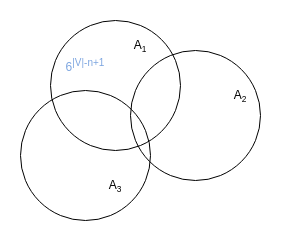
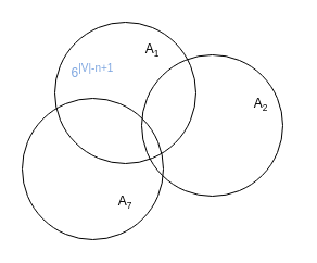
- <mxCell id="7" value="A&lt;span style=&quot;font-size: 10px&quot;&gt;&lt;sub&gt;3&lt;/sub&gt;&lt;/span&gt;" style="text;html=1;strokeColor=none;fillColor=none;align=center;verticalAlign=middle;whiteSpace=wrap;rounded=0;" vertex="1" parent="1"><mxGeometry x="85" y="170" width="60" height="30" as="geometry" /></mxCell>
+ <mxCell id="7" value="A&lt;span style=&quot;font-size: 10px&quot;&gt;&lt;sub&gt;7&lt;/sub&gt;&lt;/span&gt;" style="text;html=1;strokeColor=none;fillColor=none;align=center;verticalAlign=middle;whiteSpace=wrap;rounded=0;" vertex="1" parent="1"><mxGeometry x="85" y="170" width="60" height="30" as="geometry" /></mxCell>
